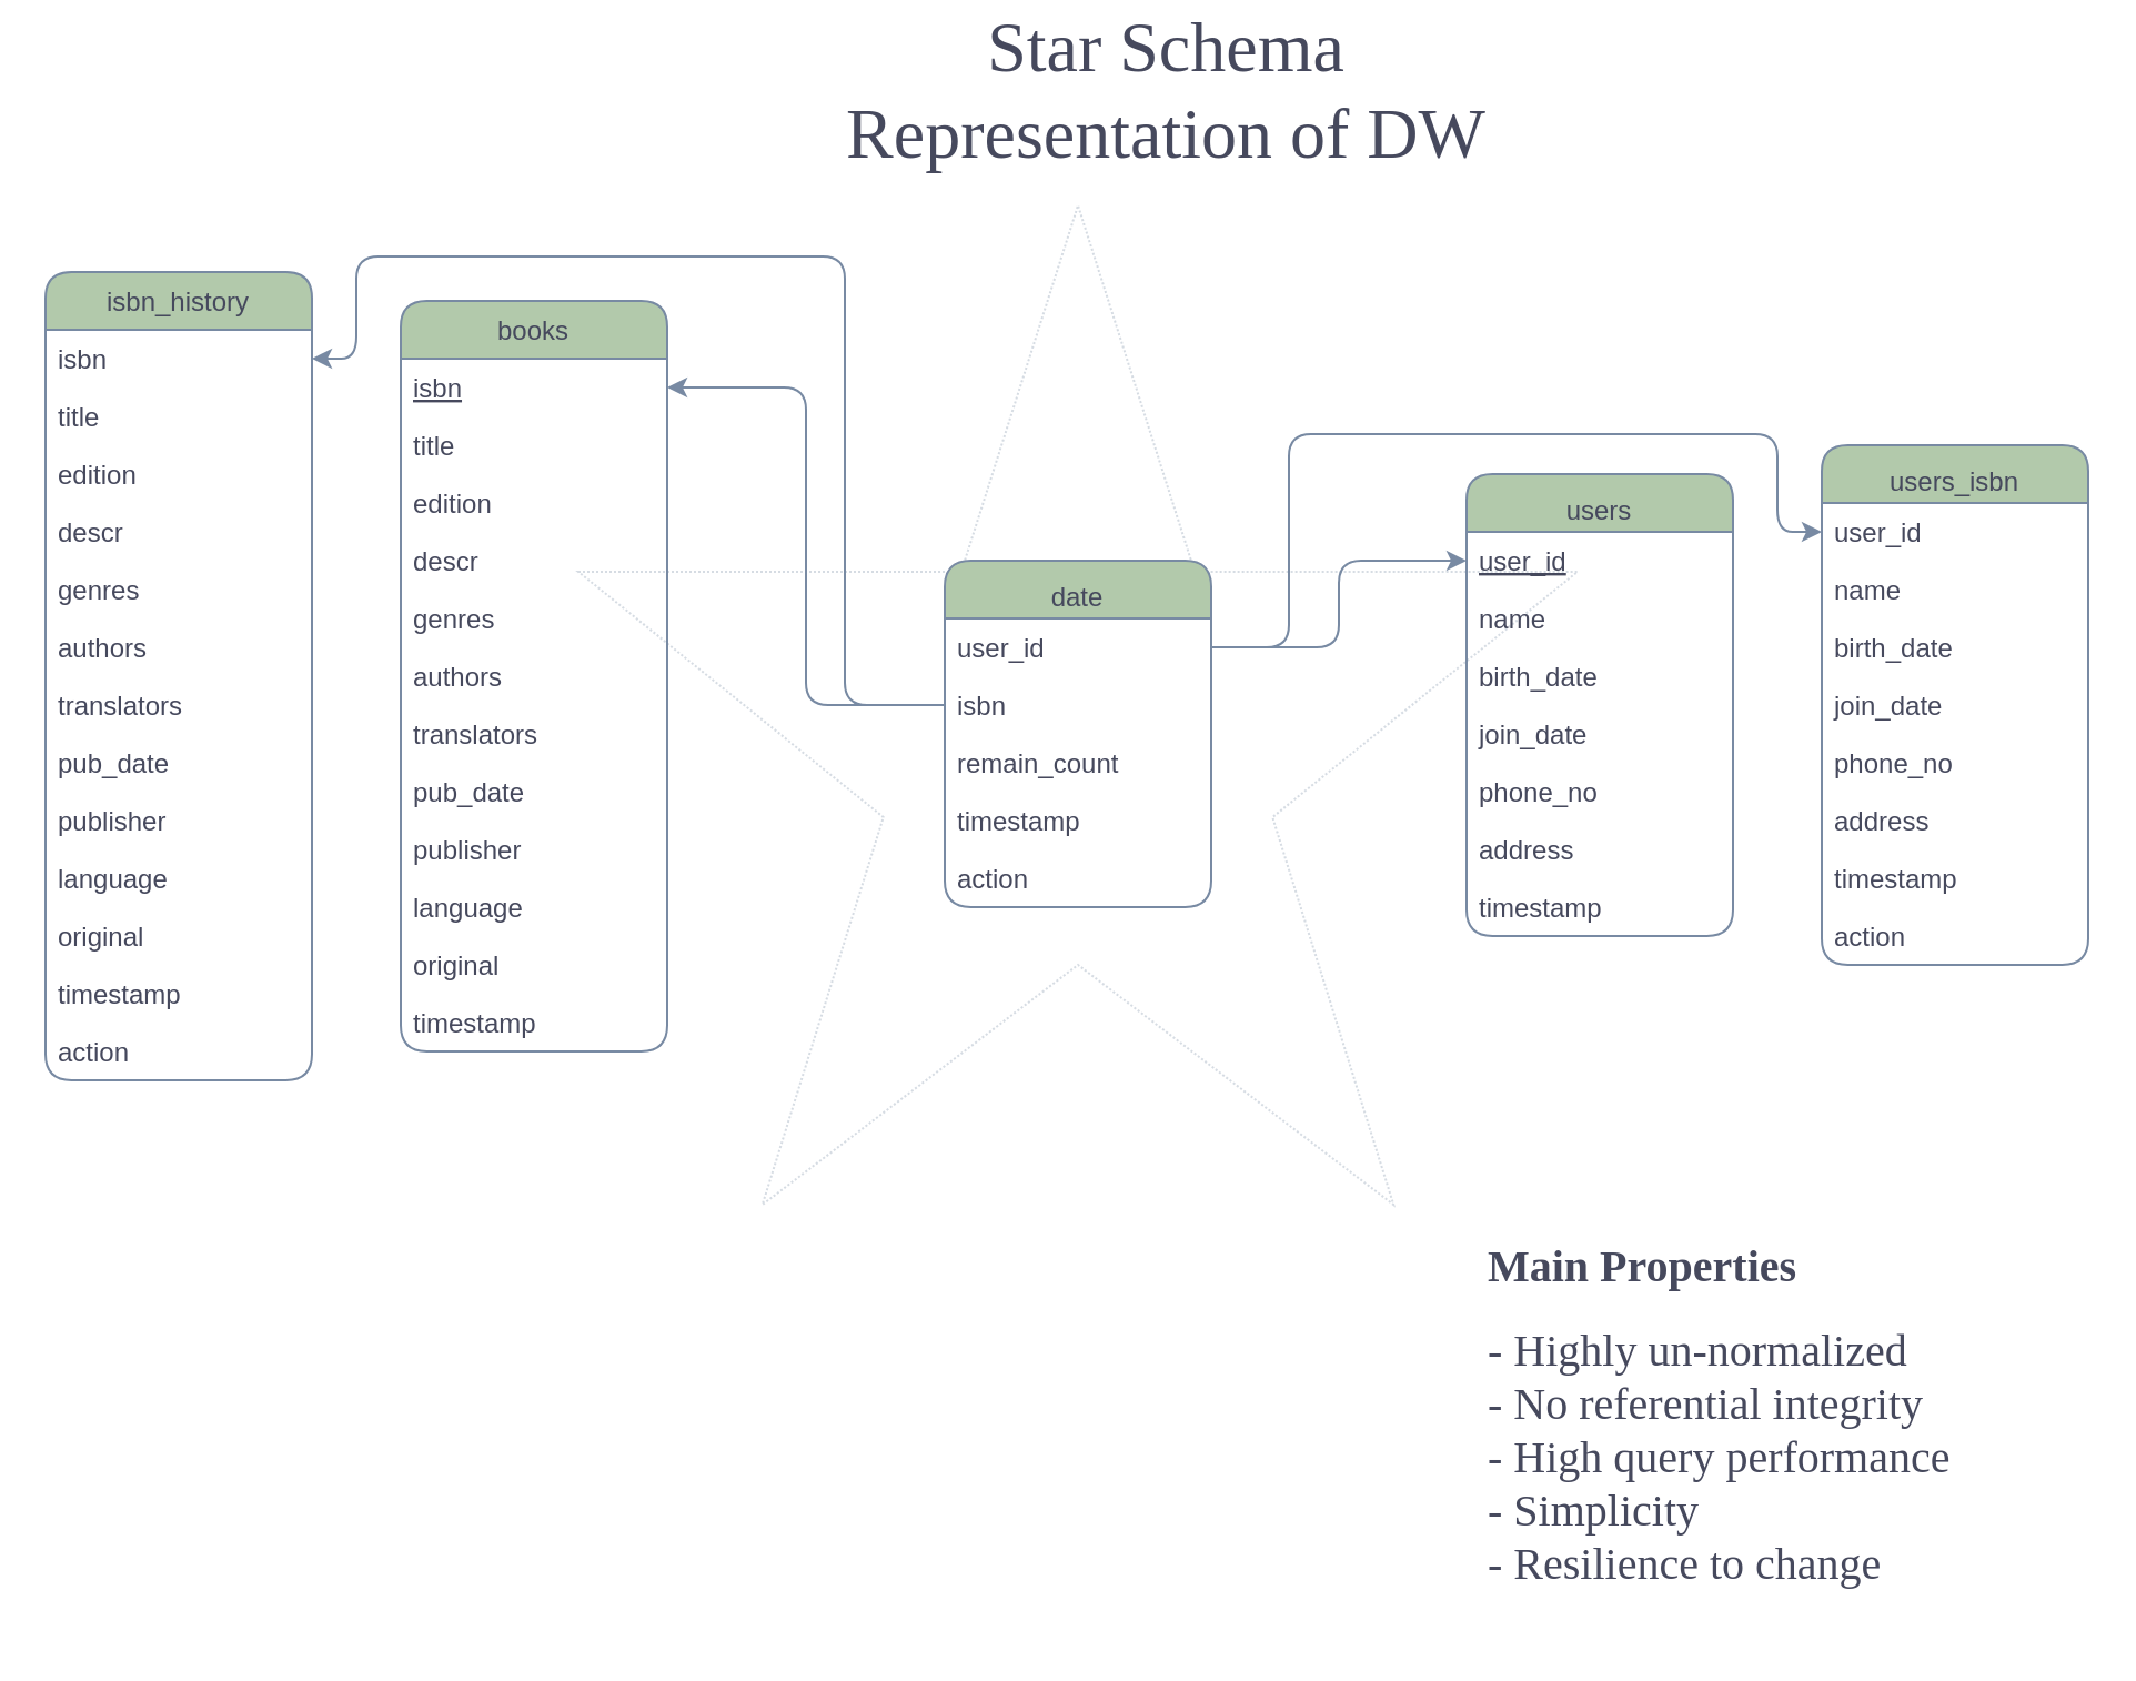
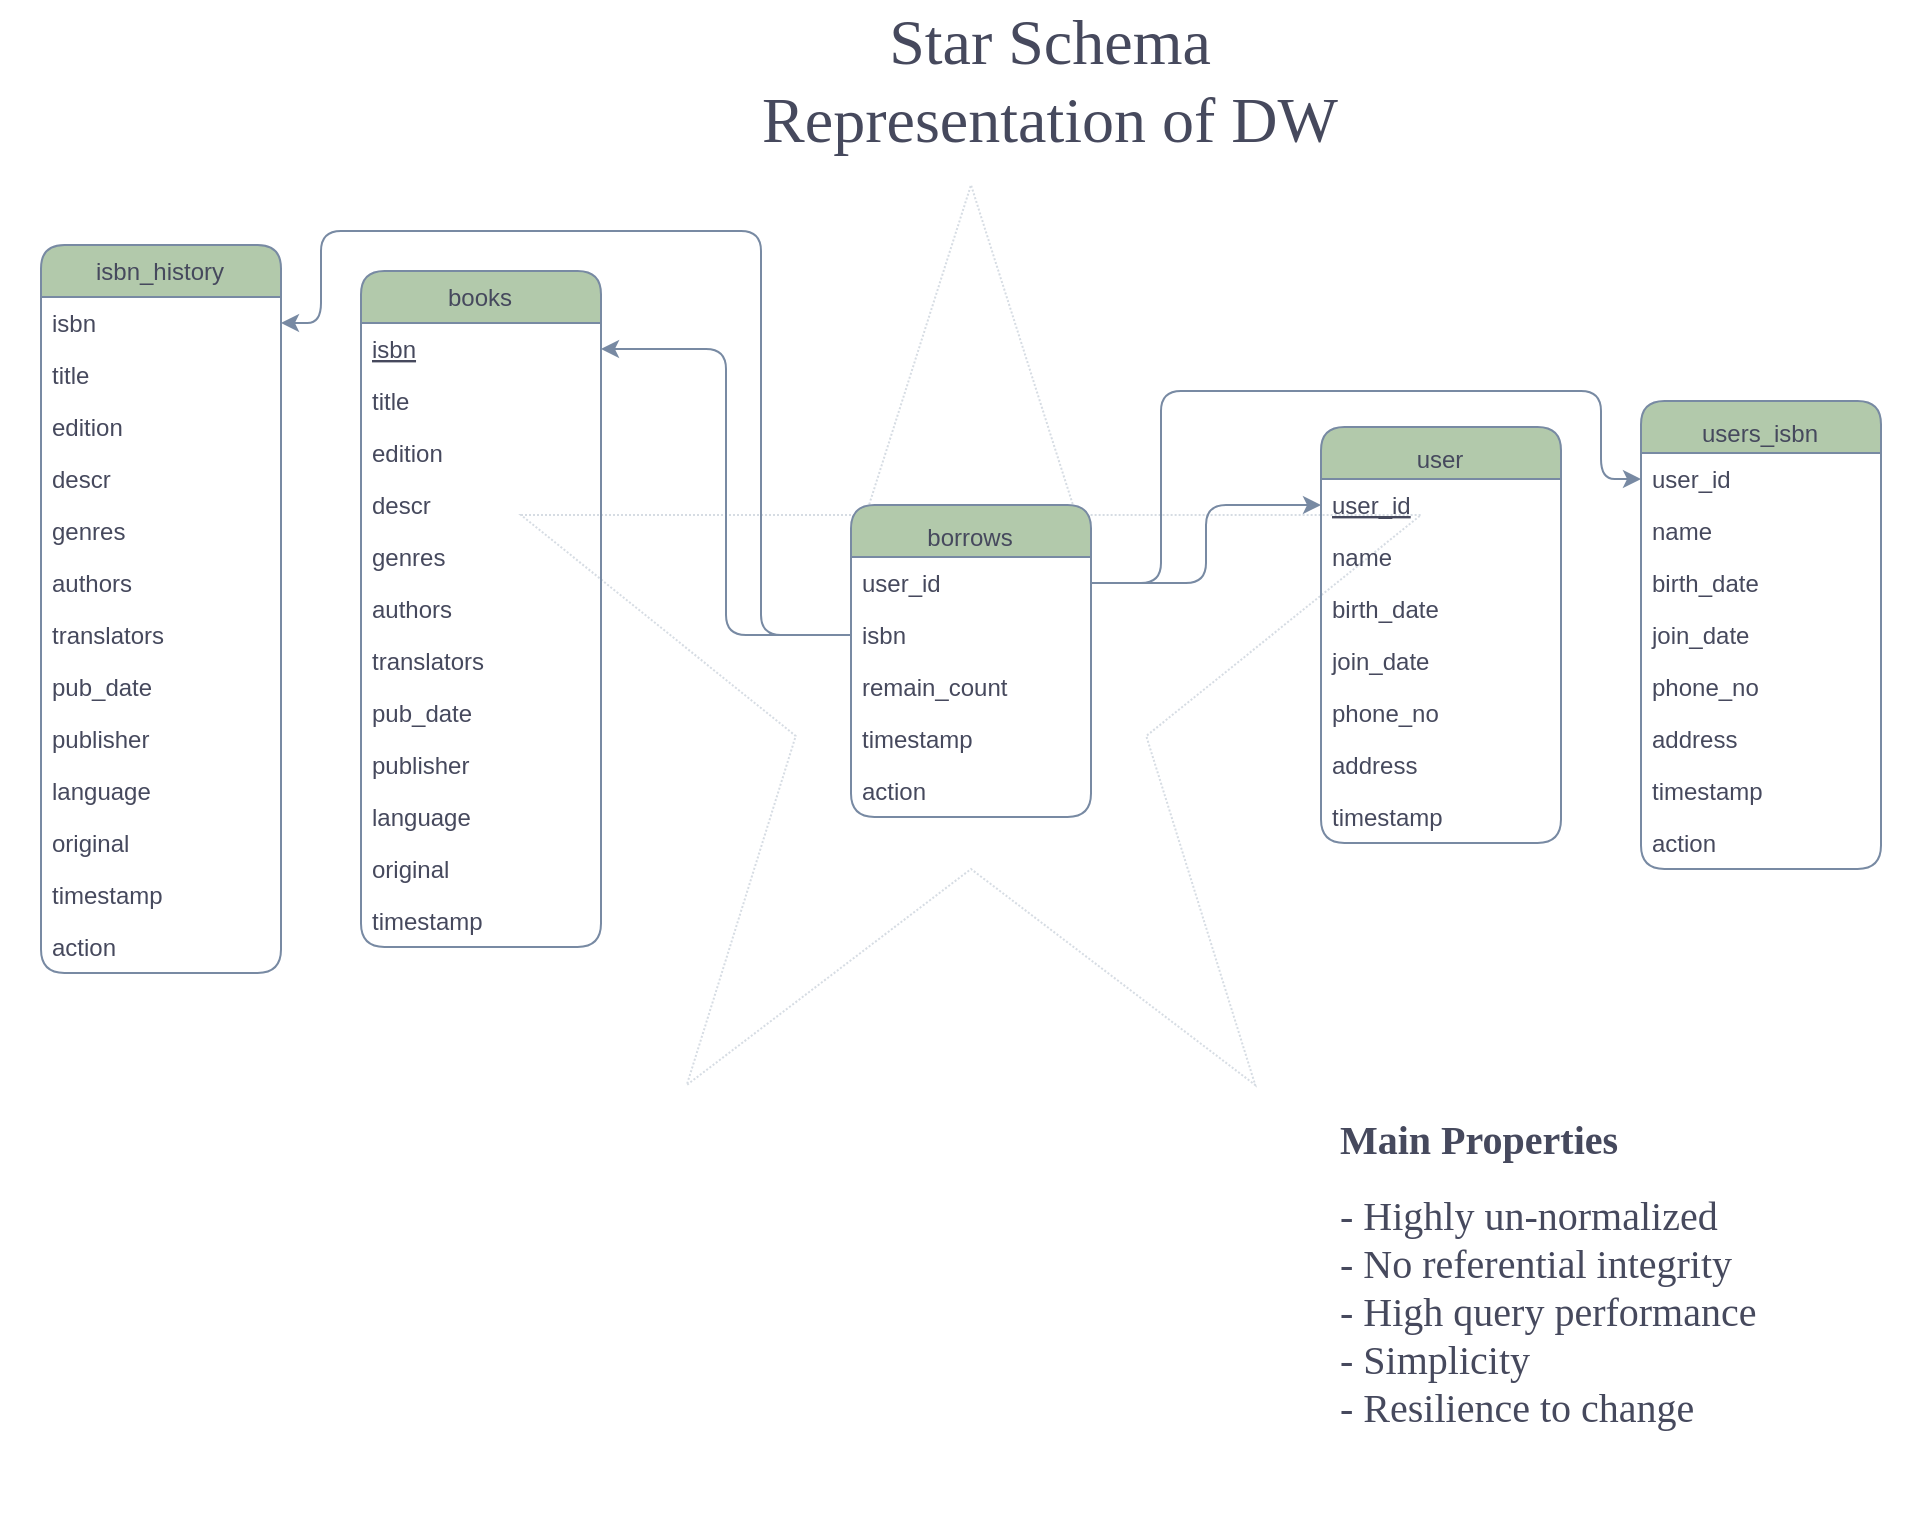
- <mxCell id="17" value="users" style="swimlane;fontStyle=0;childLayout=stackLayout;horizontal=1;startSize=26;horizontalStack=0;resizeParent=1;resizeParentMax=0;resizeLast=0;collapsible=1;marginBottom=0;verticalAlign=bottom;fillColor=#B2C9AB;strokeColor=#788AA3;fontColor=#46495D;rounded=1;" parent="1" vertex="1"><mxGeometry x="660" y="213" width="120" height="208" as="geometry" /></mxCell>
+ <mxCell id="17" value="user" style="swimlane;fontStyle=0;childLayout=stackLayout;horizontal=1;startSize=26;horizontalStack=0;resizeParent=1;resizeParentMax=0;resizeLast=0;collapsible=1;marginBottom=0;verticalAlign=bottom;fillColor=#B2C9AB;strokeColor=#788AA3;fontColor=#46495D;rounded=1;" parent="1" vertex="1"><mxGeometry x="660" y="213" width="120" height="208" as="geometry" /></mxCell>
- <mxCell id="25" value="date" style="swimlane;fontStyle=0;childLayout=stackLayout;horizontal=1;startSize=26;horizontalStack=0;resizeParent=1;resizeParentMax=0;resizeLast=0;collapsible=1;marginBottom=0;verticalAlign=bottom;fillColor=#B2C9AB;strokeColor=#788AA3;fontColor=#46495D;rounded=1;" parent="1" vertex="1"><mxGeometry x="425" y="252" width="120" height="156" as="geometry" /></mxCell>
+ <mxCell id="25" value="borrows" style="swimlane;fontStyle=0;childLayout=stackLayout;horizontal=1;startSize=26;horizontalStack=0;resizeParent=1;resizeParentMax=0;resizeLast=0;collapsible=1;marginBottom=0;verticalAlign=bottom;fillColor=#B2C9AB;strokeColor=#788AA3;fontColor=#46495D;rounded=1;" parent="1" vertex="1"><mxGeometry x="425" y="252" width="120" height="156" as="geometry" /></mxCell>
